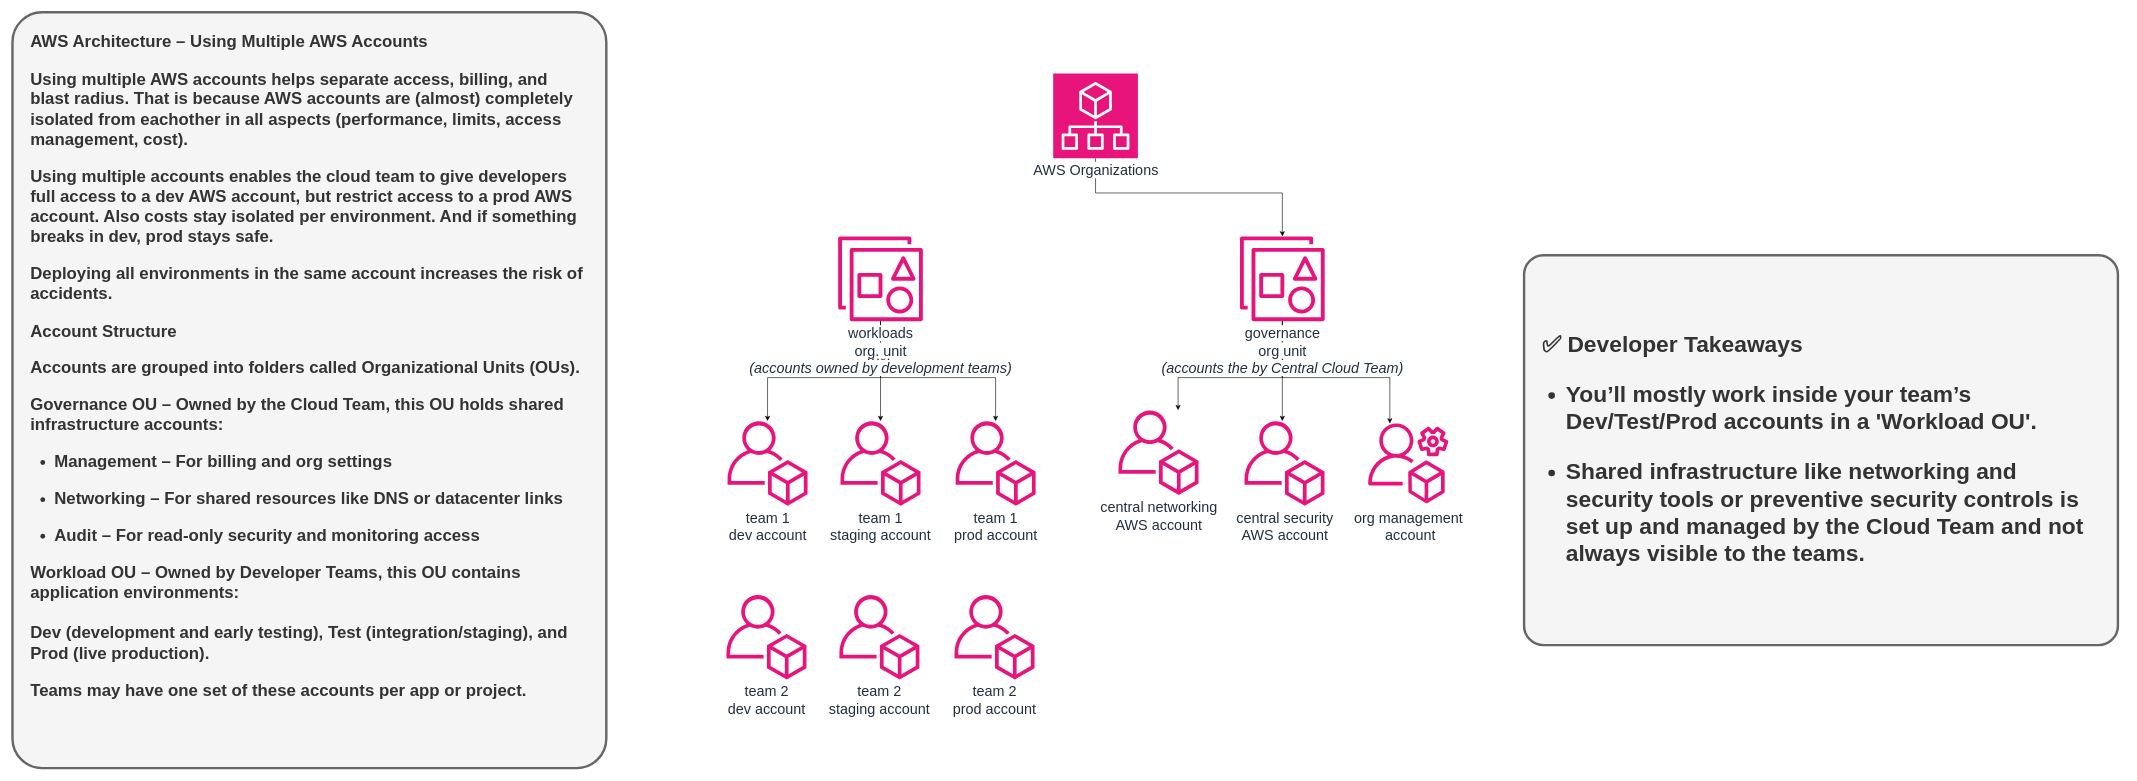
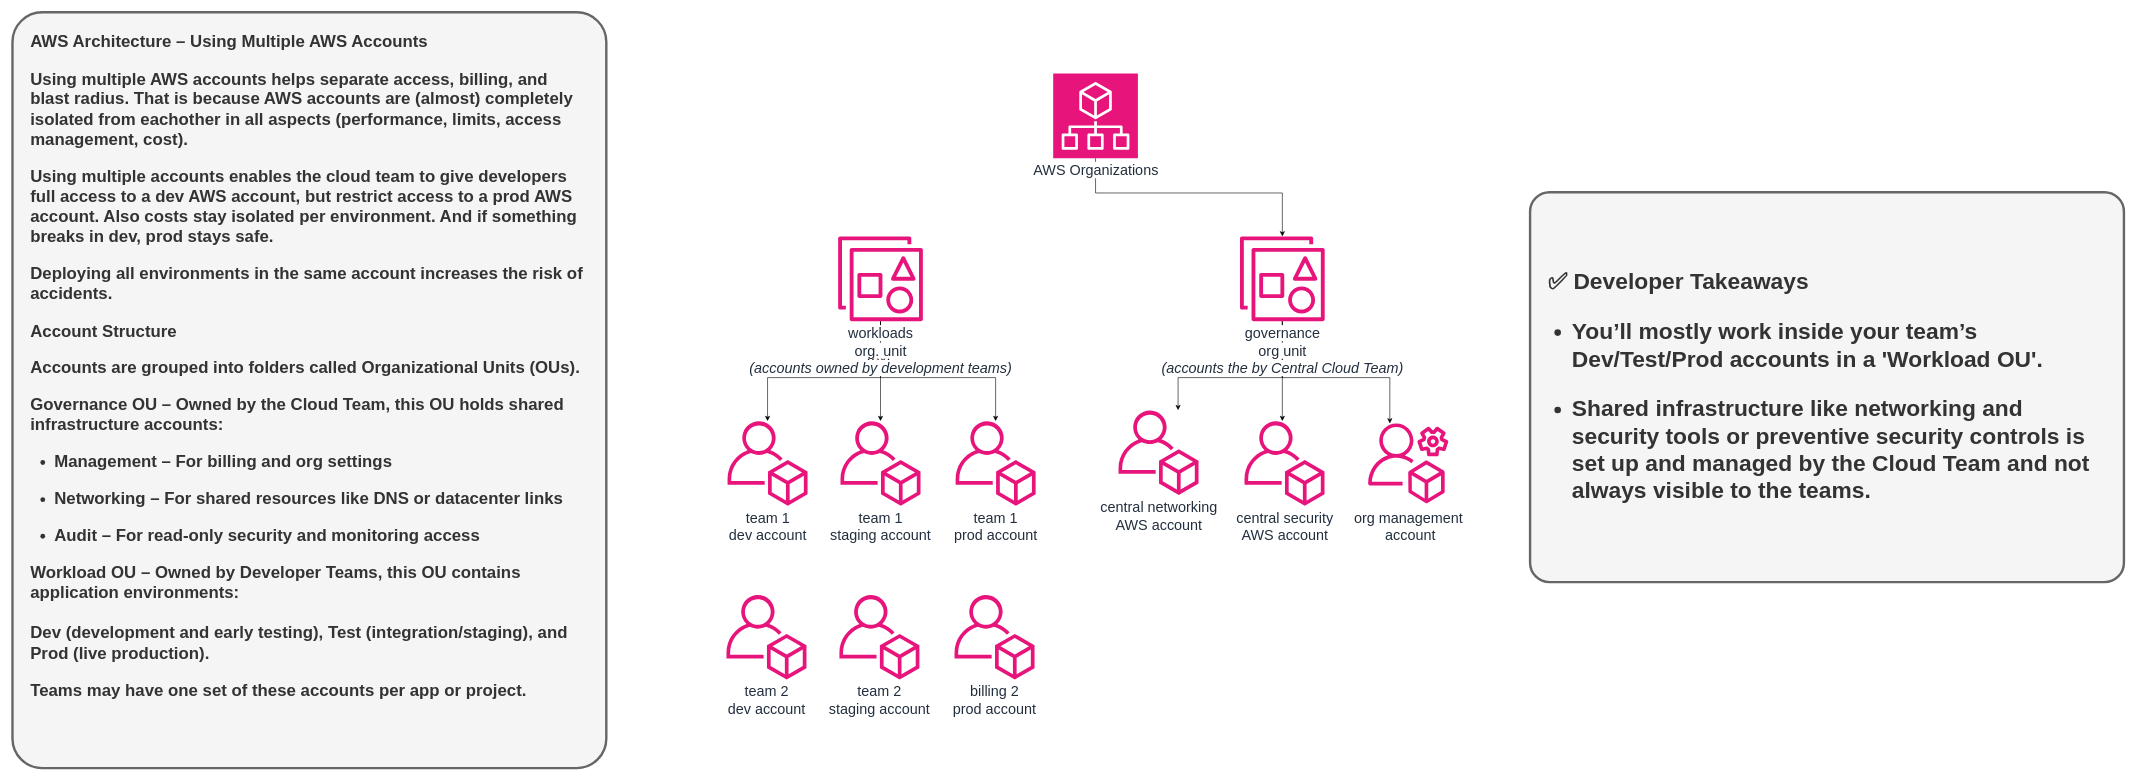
- <mxCell id="25" value="&lt;h1 style=&quot;margin-top: 0px;&quot;&gt;&lt;p&gt;&lt;br&gt;&lt;/p&gt;&lt;p&gt;&lt;strong&gt;✅ Developer Takeaways&lt;/strong&gt;&lt;/p&gt;&lt;ul&gt;&lt;li&gt;&lt;p&gt;You’ll mostly work inside your &lt;strong&gt;team’s Dev/Test/Prod accounts&lt;/strong&gt; in a 'Workload OU'.&lt;/p&gt;&lt;/li&gt;&lt;li&gt;&lt;p&gt;Shared infrastructure like networking and security tools or preventive security controls is &lt;strong&gt;set up and managed by the Cloud Team &lt;/strong&gt;and not always visible to the teams.&lt;/p&gt;&lt;/li&gt;&lt;/ul&gt;&lt;/h1&gt;" style="text;html=1;whiteSpace=wrap;overflow=hidden;rounded=1;fillColor=#f5f5f5;fontColor=#333333;strokeColor=#666666;strokeWidth=4;perimeterSpacing=0;arcSize=5;spacing=0;spacingLeft=30;spacingRight=30;fontSize=19;" parent="23" vertex="1"><mxGeometry x="2540" y="425" width="990" height="650" as="geometry" /></mxCell>
+ <mxCell id="25" value="&lt;h1 style=&quot;margin-top: 0px;&quot;&gt;&lt;p&gt;&lt;br&gt;&lt;/p&gt;&lt;p&gt;&lt;strong&gt;✅ Developer Takeaways&lt;/strong&gt;&lt;/p&gt;&lt;ul&gt;&lt;li&gt;&lt;p&gt;You’ll mostly work inside your &lt;strong&gt;team’s Dev/Test/Prod accounts&lt;/strong&gt; in a 'Workload OU'.&lt;/p&gt;&lt;/li&gt;&lt;li&gt;&lt;p&gt;Shared infrastructure like networking and security tools or preventive security controls is &lt;strong&gt;set up and managed by the Cloud Team &lt;/strong&gt;and not always visible to the teams.&lt;/p&gt;&lt;/li&gt;&lt;/ul&gt;&lt;/h1&gt;" style="text;html=1;whiteSpace=wrap;overflow=hidden;rounded=1;fillColor=#f5f5f5;fontColor=#333333;strokeColor=#666666;strokeWidth=4;perimeterSpacing=0;arcSize=5;spacing=0;spacingLeft=30;spacingRight=30;fontSize=19;" parent="23" vertex="1"><mxGeometry x="2550" y="320" width="990" height="650" as="geometry" /></mxCell>
- <mxCell id="22" value="team 2&lt;br&gt;prod account" style="sketch=0;outlineConnect=0;fontColor=#232F3E;gradientColor=none;fillColor=#E7157B;strokeColor=none;dashed=0;verticalLabelPosition=bottom;verticalAlign=top;align=center;html=1;fontSize=24;fontStyle=0;aspect=fixed;pointerEvents=1;shape=mxgraph.aws4.organizations_account;" parent="2" vertex="1"><mxGeometry x="380.211" y="869.049" width="133.978" height="141.22" as="geometry" /></mxCell>
+ <mxCell id="22" value="billing 2&lt;br&gt;prod account" style="sketch=0;outlineConnect=0;fontColor=#232F3E;gradientColor=none;fillColor=#E7157B;strokeColor=none;dashed=0;verticalLabelPosition=bottom;verticalAlign=top;align=center;html=1;fontSize=24;fontStyle=0;aspect=fixed;pointerEvents=1;shape=mxgraph.aws4.organizations_account;" parent="2" vertex="1"><mxGeometry x="380.211" y="869.049" width="133.978" height="141.22" as="geometry" /></mxCell>
